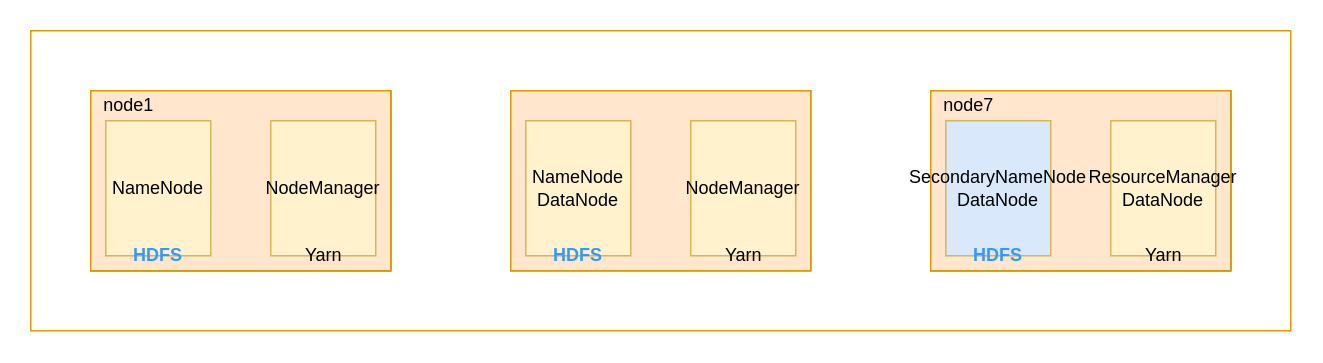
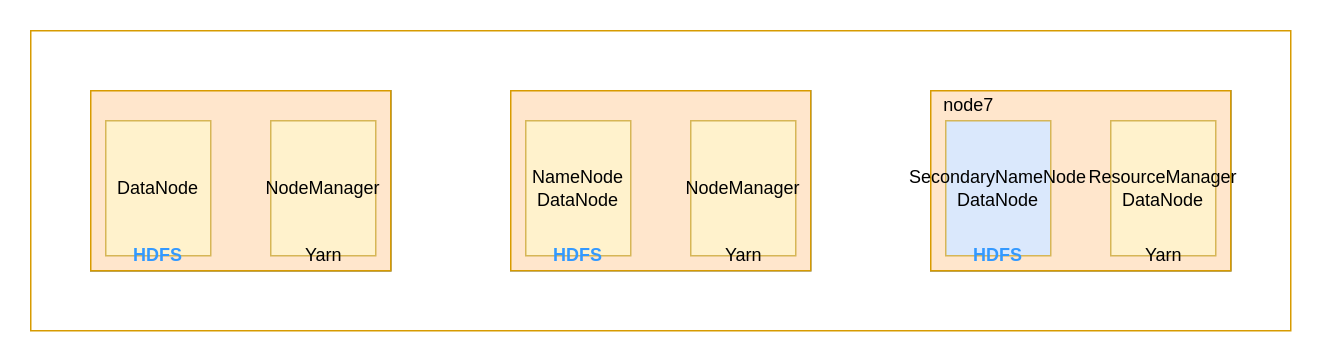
- <mxCell id="9" value="node1" style="text;html=1;align=center;verticalAlign=middle;resizable=0;points=[];autosize=1;" parent="7" vertex="1"><mxGeometry width="50" height="20" as="geometry" /></mxCell>
- <mxCell id="10" value="NameNode" style="rounded=0;whiteSpace=wrap;html=1;fillColor=#fff2cc;strokeColor=#d6b656;" parent="7" vertex="1"><mxGeometry x="10" y="20" width="70" height="90" as="geometry" /></mxCell>
+ <mxCell id="10" value="DataNode" style="rounded=0;whiteSpace=wrap;html=1;fillColor=#fff2cc;strokeColor=#d6b656;" parent="7" vertex="1"><mxGeometry x="10" y="20" width="70" height="90" as="geometry" /></mxCell>
